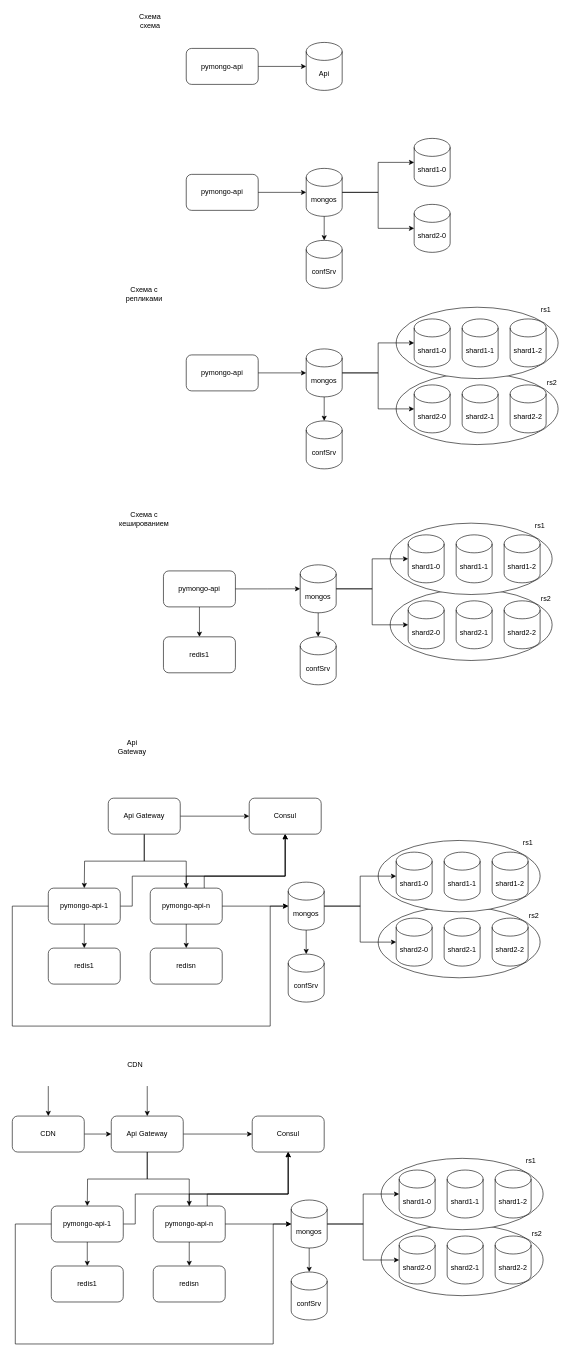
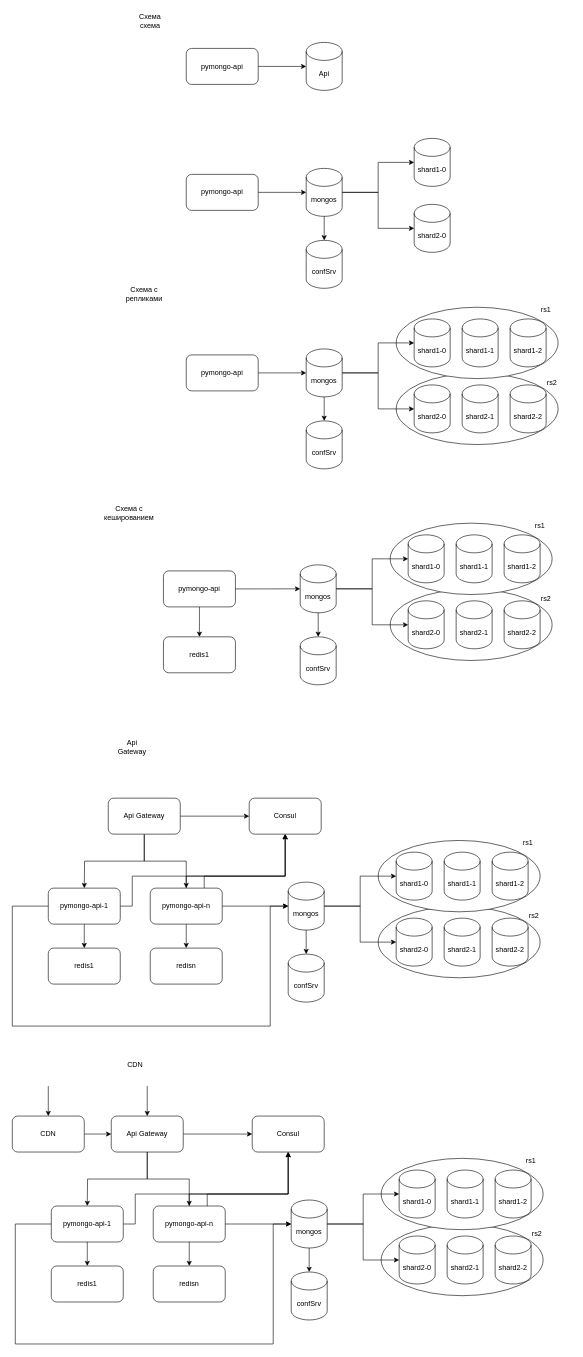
- <mxCell id="35" value="Схема с кешированием" style="text;html=1;align=center;verticalAlign=middle;whiteSpace=wrap;rounded=0;" parent="1" vertex="1"><mxGeometry x="210" y="850" width="60" height="30" as="geometry" /></mxCell>
+ <mxCell id="35" value="Схема с кешированием" style="text;html=1;align=center;verticalAlign=middle;whiteSpace=wrap;rounded=0;" parent="1" vertex="1"><mxGeometry x="185" y="840" width="60" height="30" as="geometry" /></mxCell>
